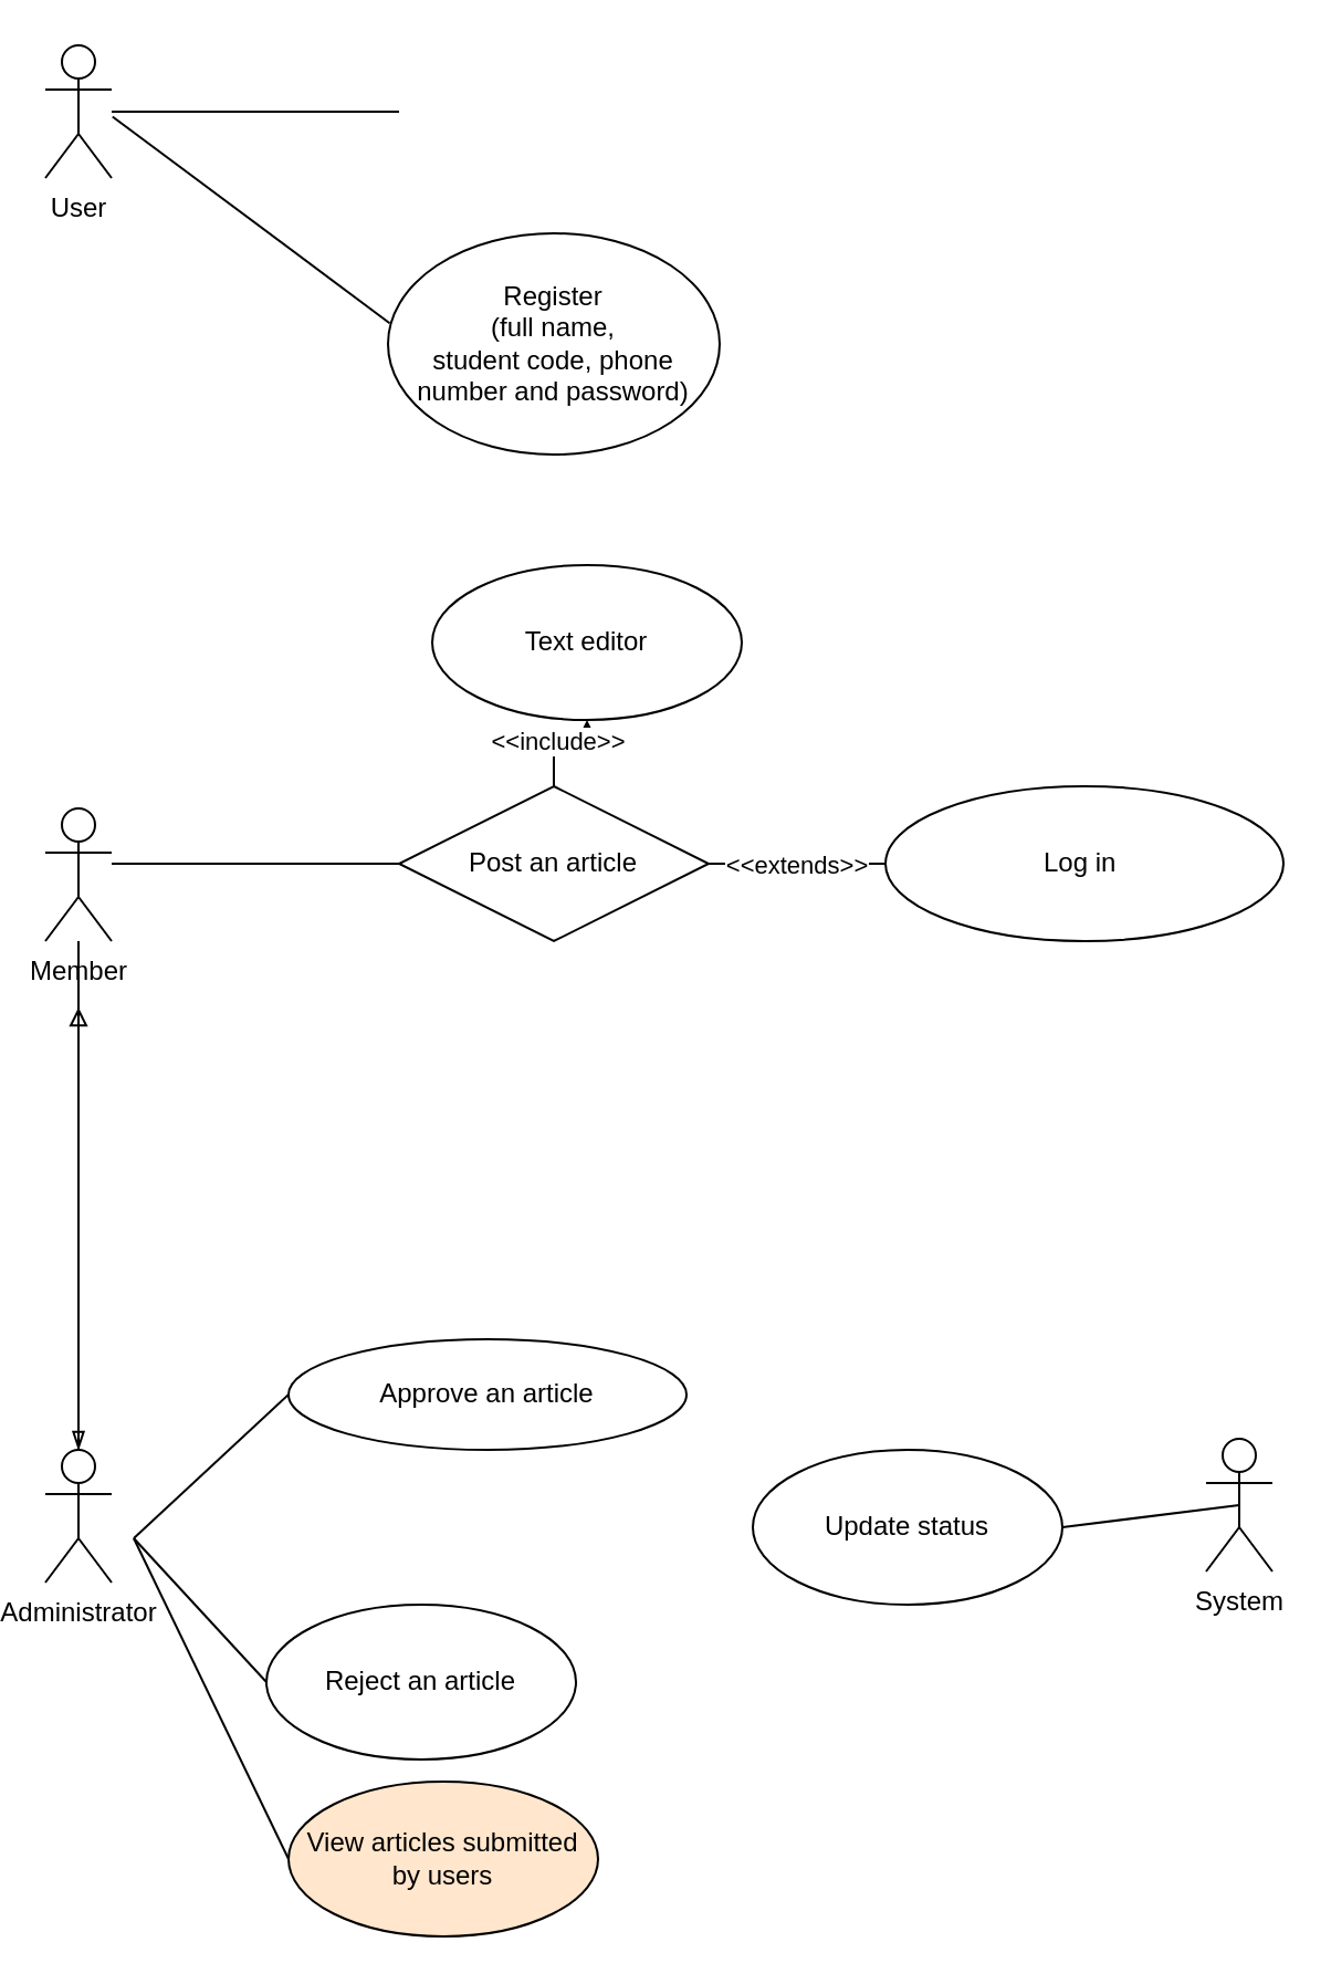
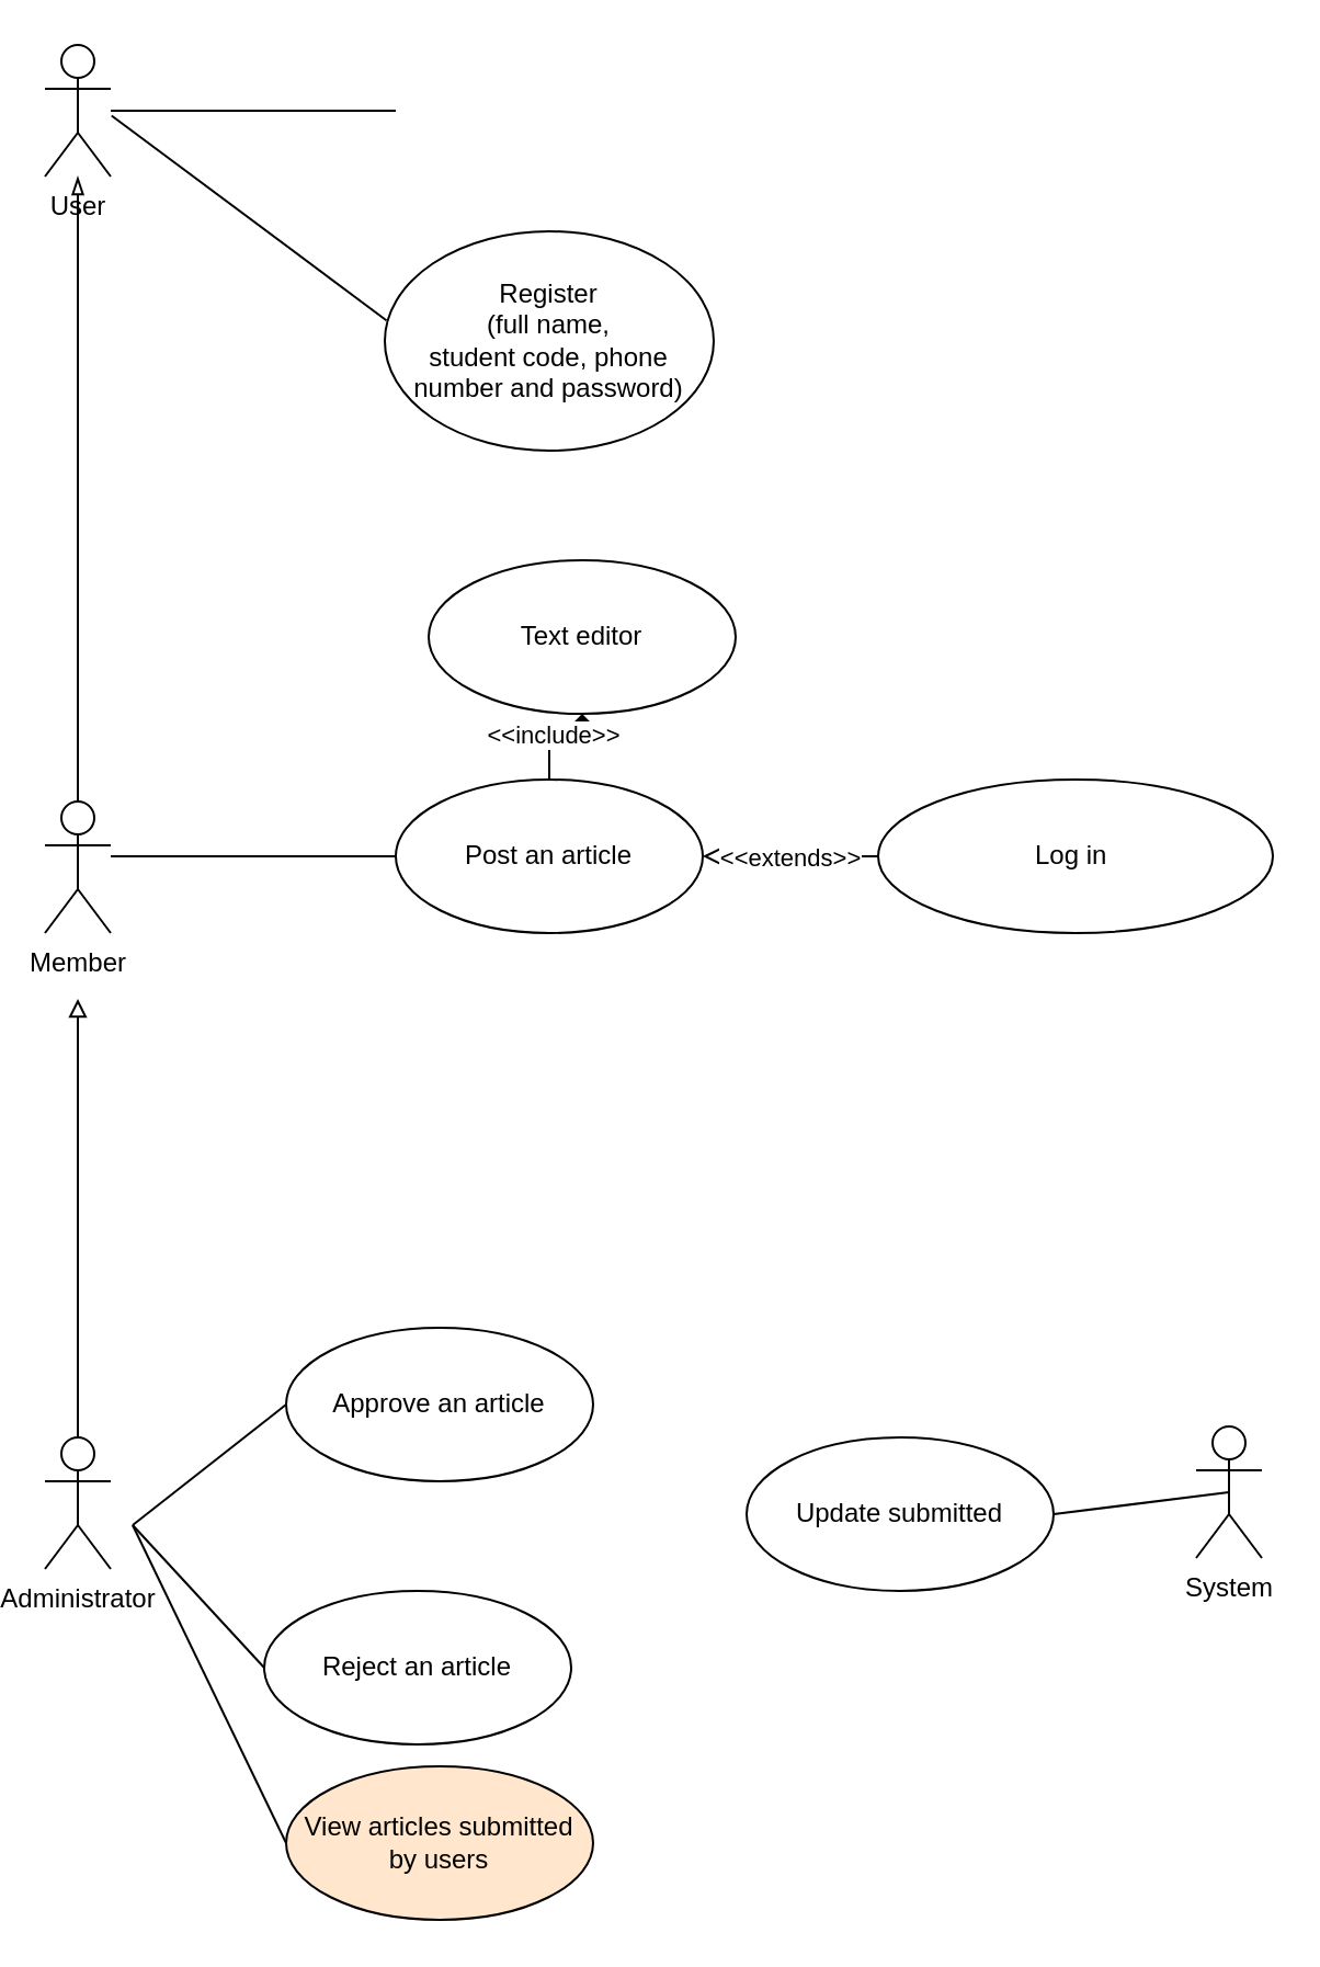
- <mxCell id="6" value="" style="edgeStyle=orthogonalEdgeStyle;rounded=0;orthogonalLoop=1;jettySize=auto;html=1;" parent="1" source="8" target="13" edge="1"><mxGeometry relative="1" as="geometry" /></mxCell>
+ <mxCell id="6" value="" style="edgeStyle=orthogonalEdgeStyle;rounded=0;orthogonalLoop=1;jettySize=auto;html=1;endArrow=diamond;" parent="1" source="8" target="13" edge="1"><mxGeometry relative="1" as="geometry" /></mxCell>
- <mxCell id="8" value="Post an article" style="rhombus;whiteSpace=wrap;html=1;" parent="1" vertex="1"><mxGeometry x="180" y="355" width="140" height="70" as="geometry" /></mxCell>
+ <mxCell id="8" value="Post an article" style="ellipse;whiteSpace=wrap;html=1;" parent="1" vertex="1"><mxGeometry x="180" y="355" width="140" height="70" as="geometry" /></mxCell>
- <mxCell id="10" value="" style="edgeStyle=orthogonalEdgeStyle;rounded=0;orthogonalLoop=1;jettySize=auto;html=1;endArrow=none;endFill=0;" parent="1" source="12" target="8" edge="1"><mxGeometry relative="1" as="geometry" /></mxCell>
+ <mxCell id="10" value="" style="edgeStyle=orthogonalEdgeStyle;rounded=0;orthogonalLoop=1;jettySize=auto;html=1;endArrow=block;endFill=0;" parent="1" source="12" target="8" edge="1"><mxGeometry relative="1" as="geometry" /></mxCell>
- <mxCell id="3" value="" style="edgeStyle=orthogonalEdgeStyle;rounded=0;orthogonalLoop=1;jettySize=auto;html=1;endArrow=blockThin;endFill=0;" parent="1" source="4" target="15" edge="1"><mxGeometry relative="1" as="geometry"><mxPoint x="35" y="155" as="targetPoint" /></mxGeometry></mxCell>
+ <mxCell id="3" value="" style="edgeStyle=orthogonalEdgeStyle;rounded=0;orthogonalLoop=1;jettySize=auto;html=1;endArrow=blockThin;endFill=0;" parent="1" source="4" target="2" edge="1"><mxGeometry relative="1" as="geometry"><mxPoint x="35" y="155" as="targetPoint" /></mxGeometry></mxCell>
- <mxCell id="16" value="Approve an article" style="ellipse;whiteSpace=wrap;html=1;" parent="1" vertex="1"><mxGeometry x="130" y="605" width="180" height="50" as="geometry" /></mxCell>
+ <mxCell id="16" value="Approve an article" style="ellipse;whiteSpace=wrap;html=1;" parent="1" vertex="1"><mxGeometry x="130" y="605" width="140" height="70" as="geometry" /></mxCell>
- <mxCell id="22" value="Update status" style="ellipse;whiteSpace=wrap;html=1;" parent="1" vertex="1"><mxGeometry x="340" y="655" width="140" height="70" as="geometry" /></mxCell>
+ <mxCell id="22" value="Update submitted" style="ellipse;whiteSpace=wrap;html=1;" parent="1" vertex="1"><mxGeometry x="340" y="655" width="140" height="70" as="geometry" /></mxCell>
